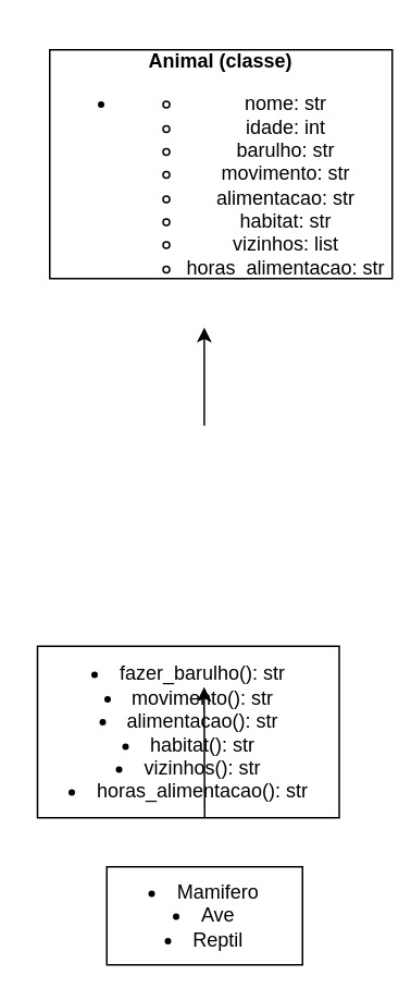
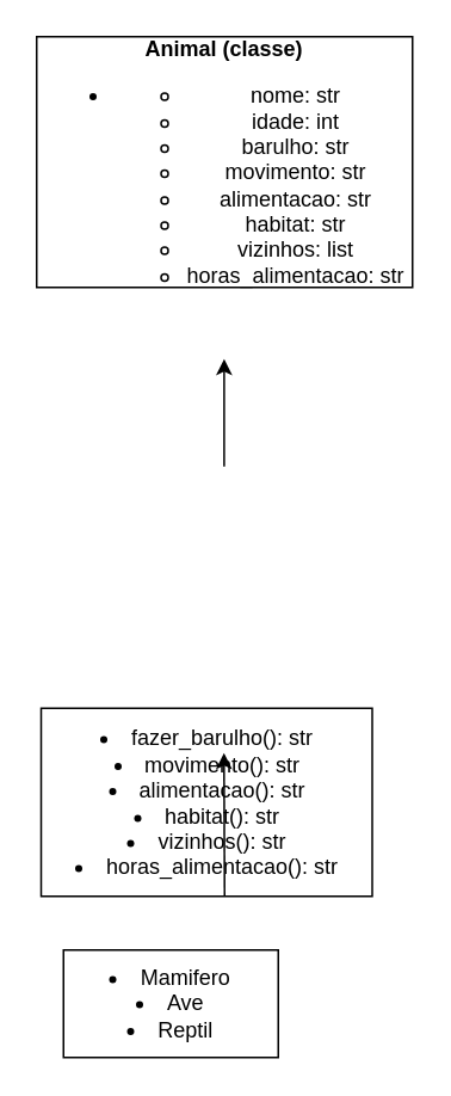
- <mxCell id="2" value="&lt;p&gt;&lt;strong&gt;Animal (classe)&lt;/strong&gt;&lt;/p&gt;&lt;ul&gt;&lt;li&gt;&lt;ul&gt;&lt;li&gt;nome: str&lt;/li&gt;&lt;li&gt;idade: int&lt;/li&gt;&lt;li&gt;barulho: str&lt;/li&gt;&lt;li&gt;movimento: str&lt;/li&gt;&lt;li style=&quot;&quot;&gt;alimentacao: str&lt;/li&gt;&lt;li&gt;habitat: str&lt;/li&gt;&lt;li&gt;vizinhos: list&lt;/li&gt;&lt;li&gt;horas_alimentacao: str&lt;/li&gt;&lt;/ul&gt;&lt;/li&gt;&lt;/ul&gt;" style="rounded=0;whiteSpace=wrap;html=1;" vertex="1" parent="1"><mxGeometry x="30" y="30" width="210" height="140" as="geometry" /></mxCell>
+ <mxCell id="2" value="&lt;p&gt;&lt;strong&gt;Animal (classe)&lt;/strong&gt;&lt;/p&gt;&lt;ul&gt;&lt;li&gt;&lt;ul&gt;&lt;li&gt;nome: str&lt;/li&gt;&lt;li&gt;idade: int&lt;/li&gt;&lt;li&gt;barulho: str&lt;/li&gt;&lt;li&gt;movimento: str&lt;/li&gt;&lt;li style=&quot;&quot;&gt;alimentacao: str&lt;/li&gt;&lt;li&gt;habitat: str&lt;/li&gt;&lt;li&gt;vizinhos: list&lt;/li&gt;&lt;li&gt;horas_alimentacao: str&lt;/li&gt;&lt;/ul&gt;&lt;/li&gt;&lt;/ul&gt;" style="rounded=0;whiteSpace=wrap;html=1;" vertex="1" parent="1"><mxGeometry x="20" y="20" width="210" height="140" as="geometry" /></mxCell>
- <mxCell id="6" value="&lt;li&gt;Mamifero&lt;/li&gt;&lt;li&gt;Ave&lt;/li&gt;&lt;li&gt;Reptil&lt;/li&gt;" style="rounded=0;whiteSpace=wrap;html=1;" vertex="1" parent="1"><mxGeometry x="65" y="530" width="120" height="60" as="geometry" /></mxCell>
+ <mxCell id="6" value="&lt;li&gt;Mamifero&lt;/li&gt;&lt;li&gt;Ave&lt;/li&gt;&lt;li&gt;Reptil&lt;/li&gt;" style="rounded=0;whiteSpace=wrap;html=1;" vertex="1" parent="1"><mxGeometry x="35" y="530" width="120" height="60" as="geometry" /></mxCell>
